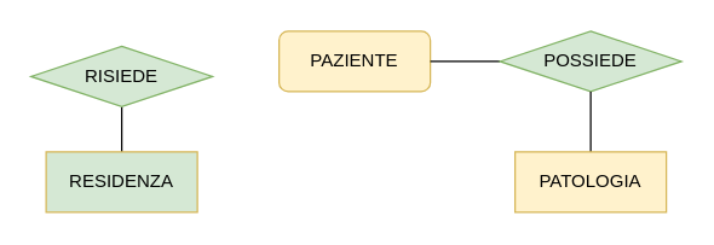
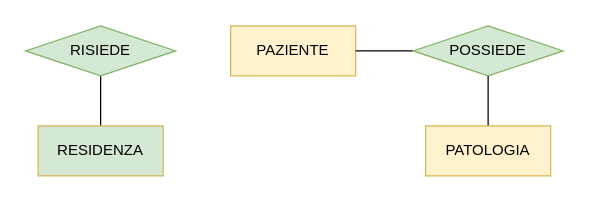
- <mxCell id="2" value="PAZIENTE" style="whiteSpace=wrap;html=1;align=center;fontSize=12;fillColor=#fff2cc;strokeColor=#d6b656;rounded=1;" vertex="1" parent="1"><mxGeometry x="184" y="20" width="100" height="40" as="geometry" /></mxCell>
+ <mxCell id="2" value="PAZIENTE" style="whiteSpace=wrap;html=1;align=center;fontSize=12;fillColor=#fff2cc;strokeColor=#d6b656;" vertex="1" parent="1"><mxGeometry x="184" y="20" width="100" height="40" as="geometry" /></mxCell>
- <mxCell id="8" value="RISIEDE" style="shape=rhombus;perimeter=rhombusPerimeter;whiteSpace=wrap;html=1;align=center;fillColor=#d5e8d4;strokeColor=#82b366;" vertex="1" parent="1"><mxGeometry x="20" y="30" width="120" height="40" as="geometry" /></mxCell>
+ <mxCell id="8" value="RISIEDE" style="shape=rhombus;perimeter=rhombusPerimeter;whiteSpace=wrap;html=1;align=center;fillColor=#d5e8d4;strokeColor=#82b366;" vertex="1" parent="1"><mxGeometry x="20" y="20" width="120" height="40" as="geometry" /></mxCell>
